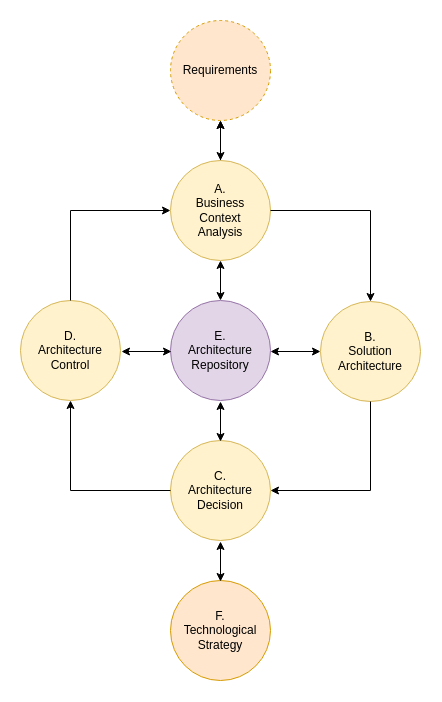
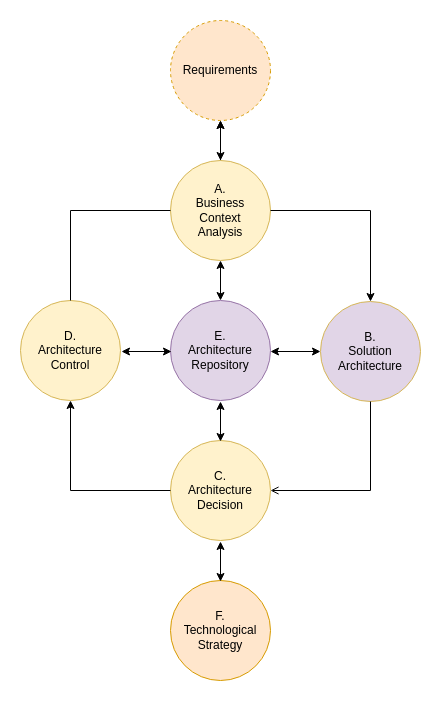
- <mxCell id="15" value="" style="endArrow=classic;html=1;rounded=0;entryX=0;entryY=0.5;entryDx=0;entryDy=0;exitX=0.5;exitY=0;exitDx=0;exitDy=0;" edge="1" parent="1" source="7" target="4"><mxGeometry width="50" height="50" relative="1" as="geometry"><mxPoint x="400" y="440" as="sourcePoint" /><mxPoint x="290" y="549" as="targetPoint" /><Array as="points"><mxPoint x="70" y="210" /></Array></mxGeometry></mxCell>
+ <mxCell id="15" value="" style="endArrow=none;html=1;rounded=0;entryX=0;entryY=0.5;entryDx=0;entryDy=0;exitX=0.5;exitY=0;exitDx=0;exitDy=0;" edge="1" parent="1" source="7" target="4"><mxGeometry width="50" height="50" relative="1" as="geometry"><mxPoint x="400" y="440" as="sourcePoint" /><mxPoint x="290" y="549" as="targetPoint" /><Array as="points"><mxPoint x="70" y="210" /></Array></mxGeometry></mxCell>
- <mxCell id="5" value="B.&lt;br&gt;Solution&lt;br&gt;Architecture" style="ellipse;whiteSpace=wrap;html=1;aspect=fixed;fillColor=#fff2cc;strokeColor=#d6b656;" vertex="1" parent="1"><mxGeometry x="320" y="301" width="100" height="100" as="geometry" /></mxCell>
+ <mxCell id="5" value="B.&lt;br&gt;Solution&lt;br&gt;Architecture" style="ellipse;whiteSpace=wrap;html=1;aspect=fixed;fillColor=#e1d5e7;strokeColor=#d6b656;" vertex="1" parent="1"><mxGeometry x="320" y="301" width="100" height="100" as="geometry" /></mxCell>
- <mxCell id="13" value="" style="endArrow=classic;html=1;rounded=0;entryX=1;entryY=0.5;entryDx=0;entryDy=0;exitX=0.5;exitY=1;exitDx=0;exitDy=0;" edge="1" parent="1" source="5" target="6"><mxGeometry width="50" height="50" relative="1" as="geometry"><mxPoint x="280" y="220" as="sourcePoint" /><mxPoint x="390" y="330" as="targetPoint" /><Array as="points"><mxPoint x="370" y="490" /></Array></mxGeometry></mxCell>
+ <mxCell id="13" value="" style="endArrow=open;html=1;rounded=0;entryX=1;entryY=0.5;entryDx=0;entryDy=0;exitX=0.5;exitY=1;exitDx=0;exitDy=0;" edge="1" parent="1" source="5" target="6"><mxGeometry width="50" height="50" relative="1" as="geometry"><mxPoint x="280" y="220" as="sourcePoint" /><mxPoint x="390" y="330" as="targetPoint" /><Array as="points"><mxPoint x="370" y="490" /></Array></mxGeometry></mxCell>
